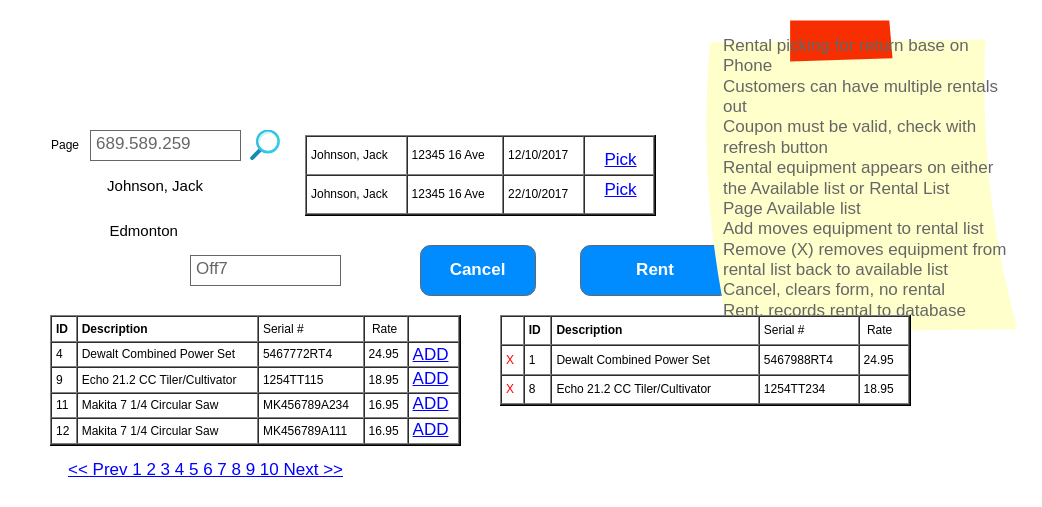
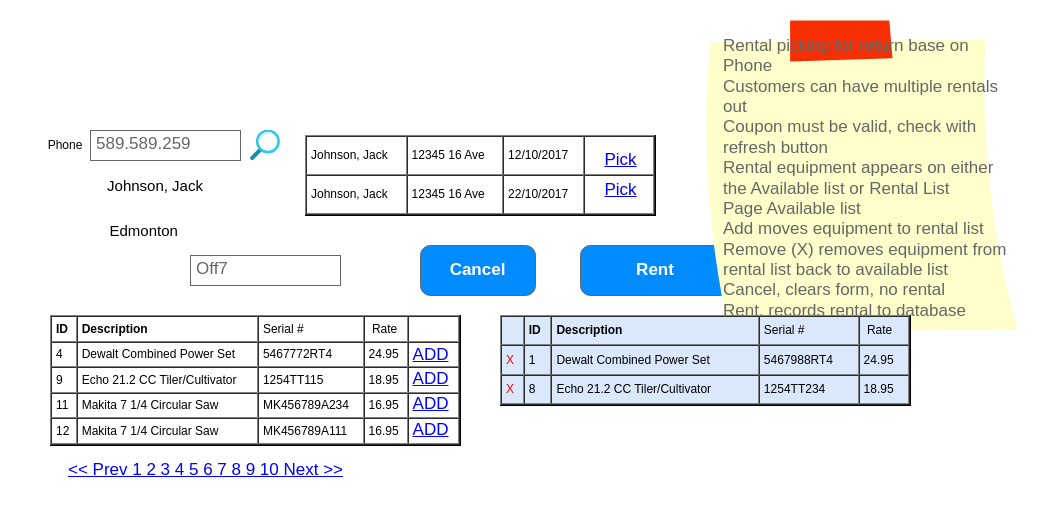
- <mxCell id="2" value="689.589.259" style="strokeWidth=1;shadow=0;dashed=0;align=center;html=1;shape=mxgraph.mockup.text.textBox;fontColor=#666666;align=left;fontSize=17;spacingLeft=4;spacingTop=-3;strokeColor=#666666;mainText=" parent="1" vertex="1"><mxGeometry x="90" y="130" width="150" height="30" as="geometry" /></mxCell>
+ <mxCell id="2" value="589.589.259" style="strokeWidth=1;shadow=0;dashed=0;align=center;html=1;shape=mxgraph.mockup.text.textBox;fontColor=#666666;align=left;fontSize=17;spacingLeft=4;spacingTop=-3;strokeColor=#666666;mainText=" parent="1" vertex="1"><mxGeometry x="90" y="130" width="150" height="30" as="geometry" /></mxCell>
- <mxCell id="12" value="Page" style="text;html=1;strokeColor=none;fillColor=none;align=center;verticalAlign=middle;whiteSpace=wrap;rounded=0;" vertex="1" parent="1"><mxGeometry x="20" y="135" width="90" height="20" as="geometry" /></mxCell>
+ <mxCell id="12" value="Phone" style="text;html=1;strokeColor=none;fillColor=none;align=center;verticalAlign=middle;whiteSpace=wrap;rounded=0;" vertex="1" parent="1"><mxGeometry x="20" y="135" width="90" height="20" as="geometry" /></mxCell>
- <mxCell id="21" value="&lt;table cellpadding=&quot;4&quot; cellspacing=&quot;0&quot; border=&quot;1&quot; style=&quot;font-size: 1em ; width: 100% ; height: 100%&quot;&gt;&lt;tbody&gt;&lt;tr&gt;&lt;td&gt;&lt;br&gt;&lt;/td&gt;&lt;th&gt;ID&lt;/th&gt;&lt;th&gt;Description&lt;/th&gt;&lt;td&gt;Serial #&lt;/td&gt;&lt;td&gt;&amp;nbsp;Rate&lt;/td&gt;&lt;/tr&gt;&lt;tr&gt;&lt;td&gt;&lt;font color=&quot;#ff0000&quot;&gt;X&lt;/font&gt;&lt;/td&gt;&lt;td&gt;1&lt;/td&gt;&lt;td&gt;Dewalt Combined Power Set&lt;/td&gt;&lt;td&gt;5467988RT4&lt;/td&gt;&lt;td&gt;24.95&lt;/td&gt;&lt;/tr&gt;&lt;tr&gt;&lt;td&gt;&lt;font color=&quot;#ff0000&quot;&gt;X&lt;/font&gt;&lt;/td&gt;&lt;td&gt;8&lt;/td&gt;&lt;td&gt;Echo 21.2 CC Tiler/Cultivator&lt;/td&gt;&lt;td&gt;1254TT234&lt;br&gt;&lt;/td&gt;&lt;td&gt;18.95&lt;/td&gt;&lt;/tr&gt;&lt;/tbody&gt;&lt;/table&gt; " style="verticalAlign=top;align=left;overflow=fill;fontSize=12;fontFamily=Helvetica;html=1" vertex="1" parent="1"><mxGeometry x="500" y="315" width="410" height="90" as="geometry" /></mxCell>
+ <mxCell id="21" value="&lt;table cellpadding=&quot;4&quot; cellspacing=&quot;0&quot; border=&quot;1&quot; style=&quot;font-size: 1em ; width: 100% ; height: 100%&quot;&gt;&lt;tbody&gt;&lt;tr&gt;&lt;td&gt;&lt;br&gt;&lt;/td&gt;&lt;th&gt;ID&lt;/th&gt;&lt;th&gt;Description&lt;/th&gt;&lt;td&gt;Serial #&lt;/td&gt;&lt;td&gt;&amp;nbsp;Rate&lt;/td&gt;&lt;/tr&gt;&lt;tr&gt;&lt;td&gt;&lt;font color=&quot;#ff0000&quot;&gt;X&lt;/font&gt;&lt;/td&gt;&lt;td&gt;1&lt;/td&gt;&lt;td&gt;Dewalt Combined Power Set&lt;/td&gt;&lt;td&gt;5467988RT4&lt;/td&gt;&lt;td&gt;24.95&lt;/td&gt;&lt;/tr&gt;&lt;tr&gt;&lt;td&gt;&lt;font color=&quot;#ff0000&quot;&gt;X&lt;/font&gt;&lt;/td&gt;&lt;td&gt;8&lt;/td&gt;&lt;td&gt;Echo 21.2 CC Tiler/Cultivator&lt;/td&gt;&lt;td&gt;1254TT234&lt;br&gt;&lt;/td&gt;&lt;td&gt;18.95&lt;/td&gt;&lt;/tr&gt;&lt;/tbody&gt;&lt;/table&gt; " style="verticalAlign=top;align=left;overflow=fill;fontSize=12;fontFamily=Helvetica;html=1;fillColor=#dae8fc;" vertex="1" parent="1"><mxGeometry x="500" y="315" width="410" height="90" as="geometry" /></mxCell>
